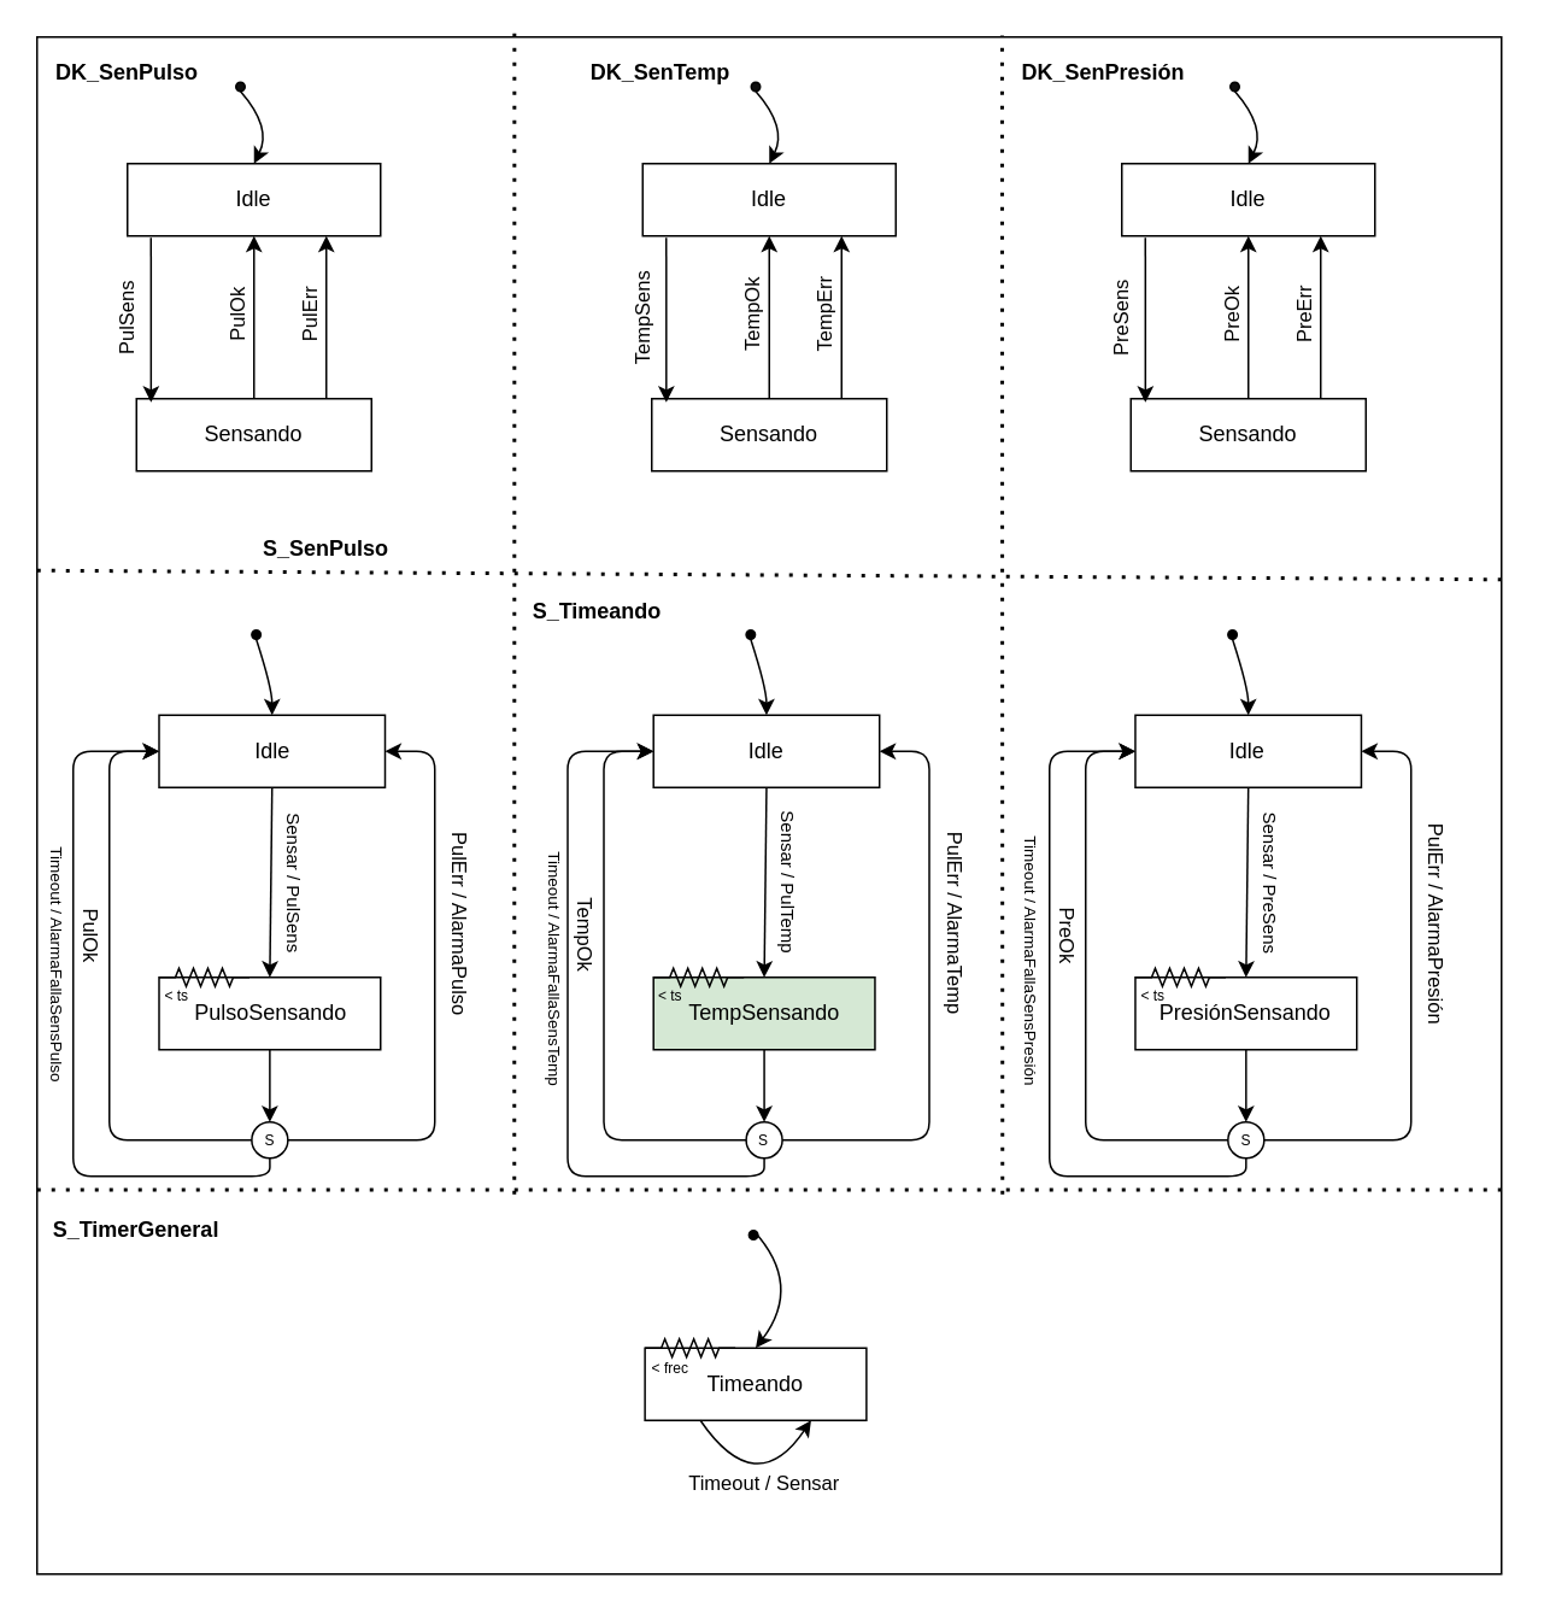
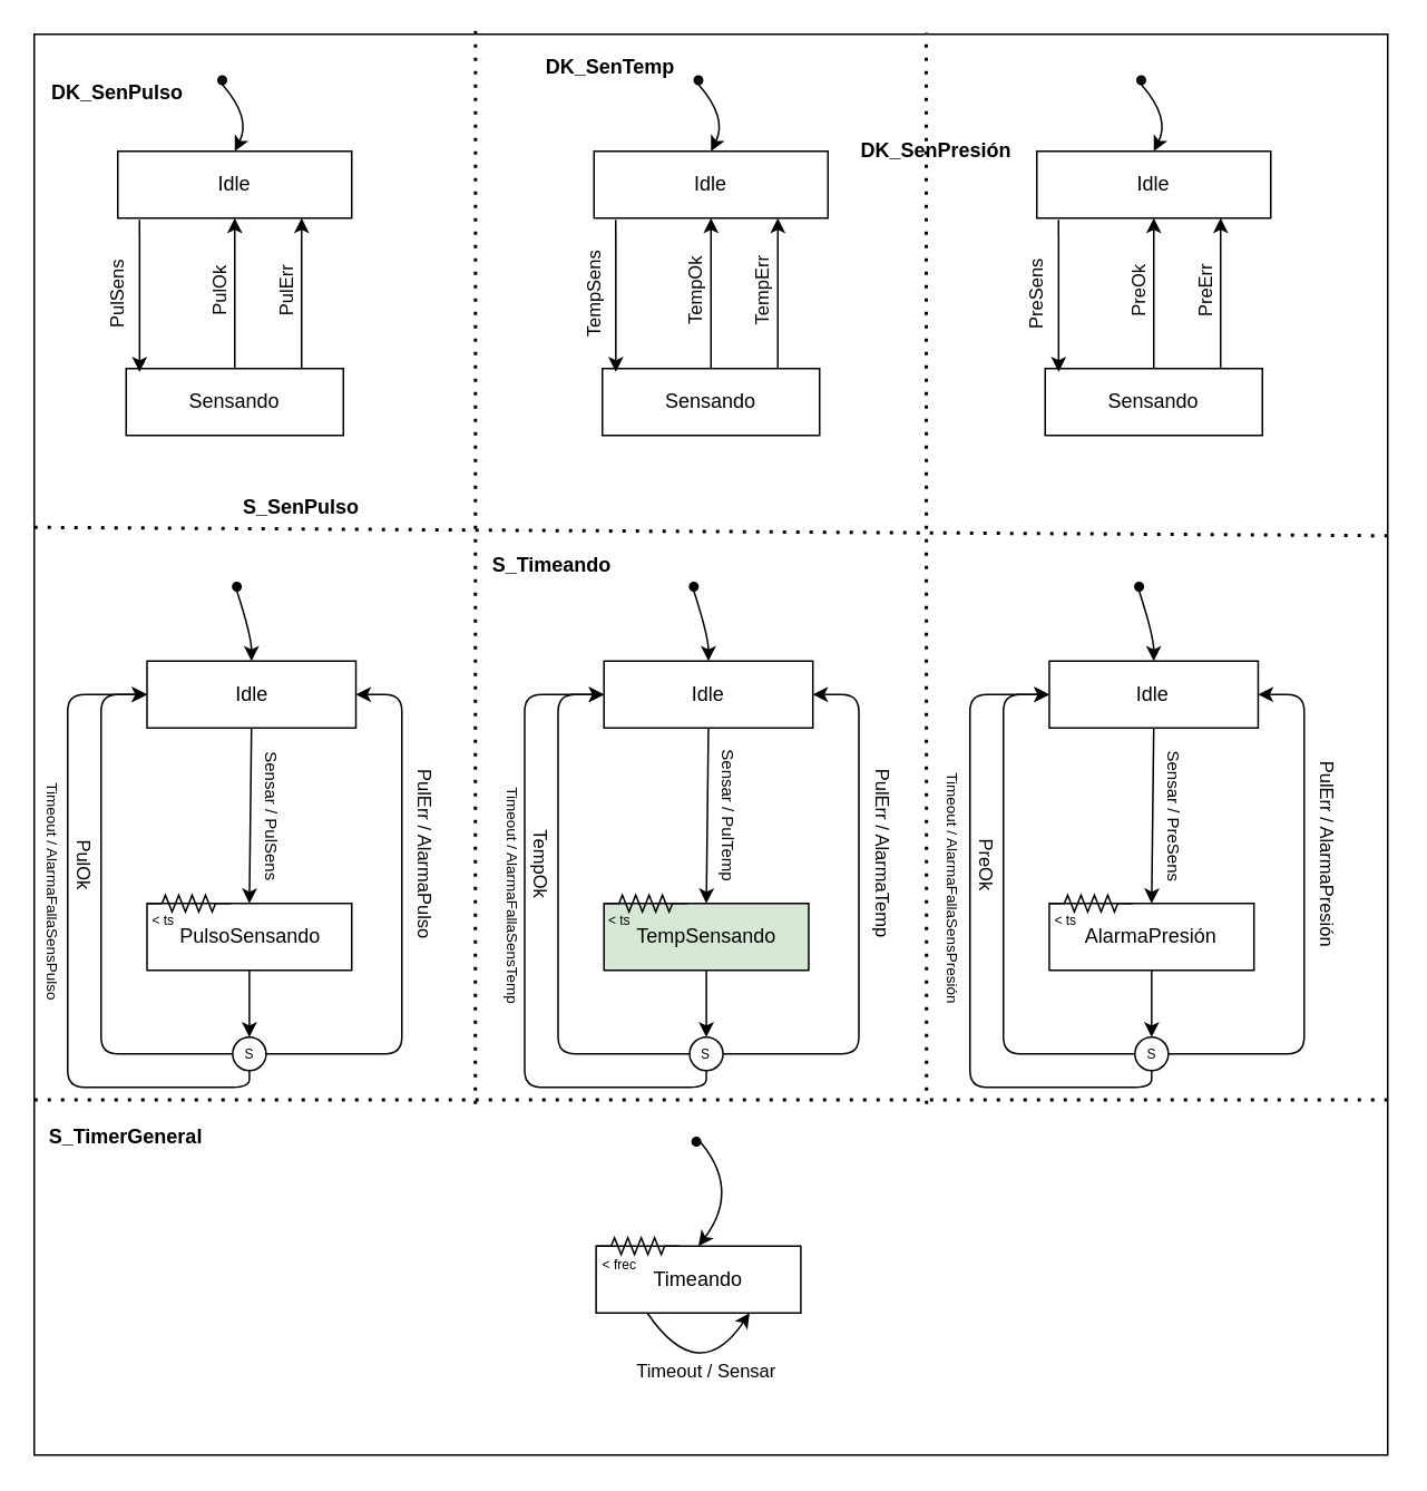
- <mxCell id="6" value="DK_SenPulso" style="text;html=1;strokeColor=none;fillColor=none;align=center;verticalAlign=middle;whiteSpace=wrap;rounded=0;fontStyle=1" vertex="1" parent="1"><mxGeometry x="30" y="30" width="80" height="20" as="geometry" /></mxCell>
+ <mxCell id="6" value="DK_SenPulso" style="text;html=1;strokeColor=none;fillColor=none;align=center;verticalAlign=middle;whiteSpace=wrap;rounded=0;fontStyle=1" vertex="1" parent="1"><mxGeometry x="30" y="45" width="80" height="20" as="geometry" /></mxCell>
- <mxCell id="8" value="DK_SenPresión" style="text;html=1;strokeColor=none;fillColor=none;align=center;verticalAlign=middle;whiteSpace=wrap;rounded=0;fontStyle=1" vertex="1" parent="1"><mxGeometry x="570" y="30" width="80" height="20" as="geometry" /></mxCell>
+ <mxCell id="8" value="DK_SenPresión" style="text;html=1;strokeColor=none;fillColor=none;align=center;verticalAlign=middle;whiteSpace=wrap;rounded=0;fontStyle=1" vertex="1" parent="1"><mxGeometry x="520" y="80" width="80" height="20" as="geometry" /></mxCell>
- <mxCell id="100" value="PresiónSensando" style="rounded=0;whiteSpace=wrap;html=1;fillColor=#FFFFFF;" vertex="1" parent="99"><mxGeometry x="2.5" y="5" width="122.5" height="40" as="geometry" /></mxCell>
+ <mxCell id="100" value="AlarmaPresión" style="rounded=0;whiteSpace=wrap;html=1;fillColor=#FFFFFF;" vertex="1" parent="99"><mxGeometry x="2.5" y="5" width="122.5" height="40" as="geometry" /></mxCell>
